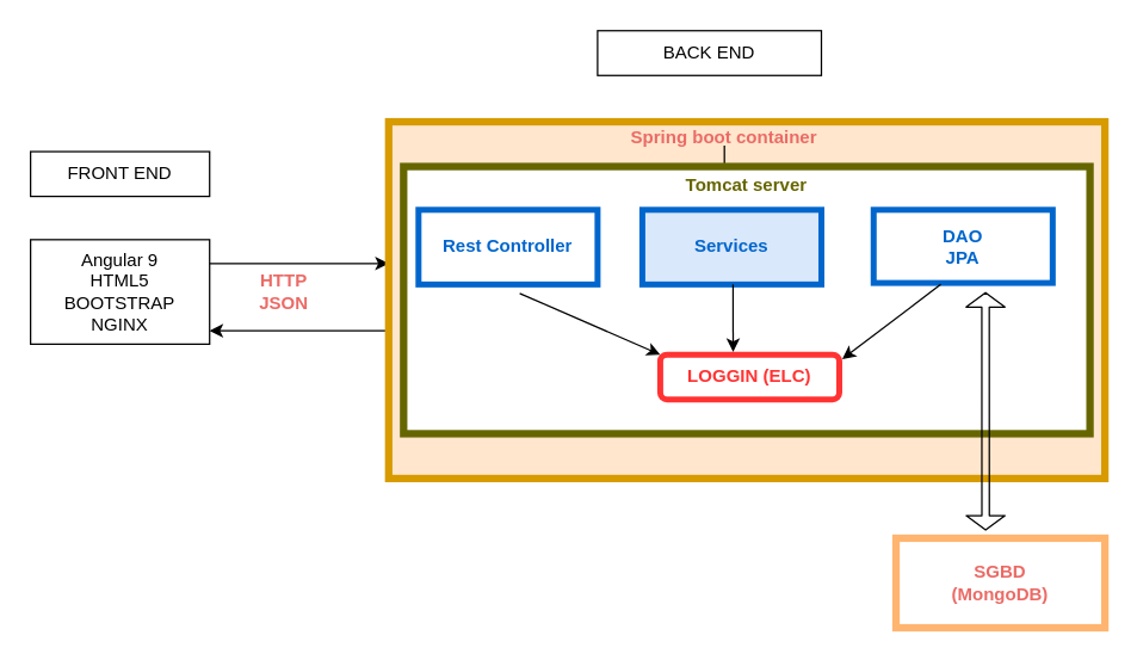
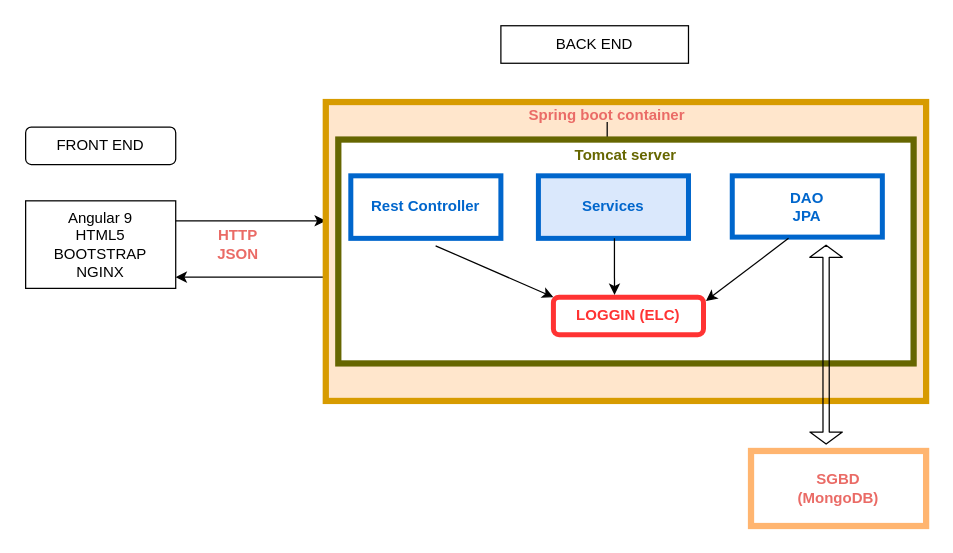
- <mxCell id="2" value="FRONT END" style="rounded=0;whiteSpace=wrap;html=1;" parent="1" vertex="1"><mxGeometry x="20" y="101" width="120" height="30" as="geometry" /></mxCell>
+ <mxCell id="2" value="FRONT END" style="whiteSpace=wrap;html=1;rounded=1;" parent="1" vertex="1"><mxGeometry x="20" y="101" width="120" height="30" as="geometry" /></mxCell>
